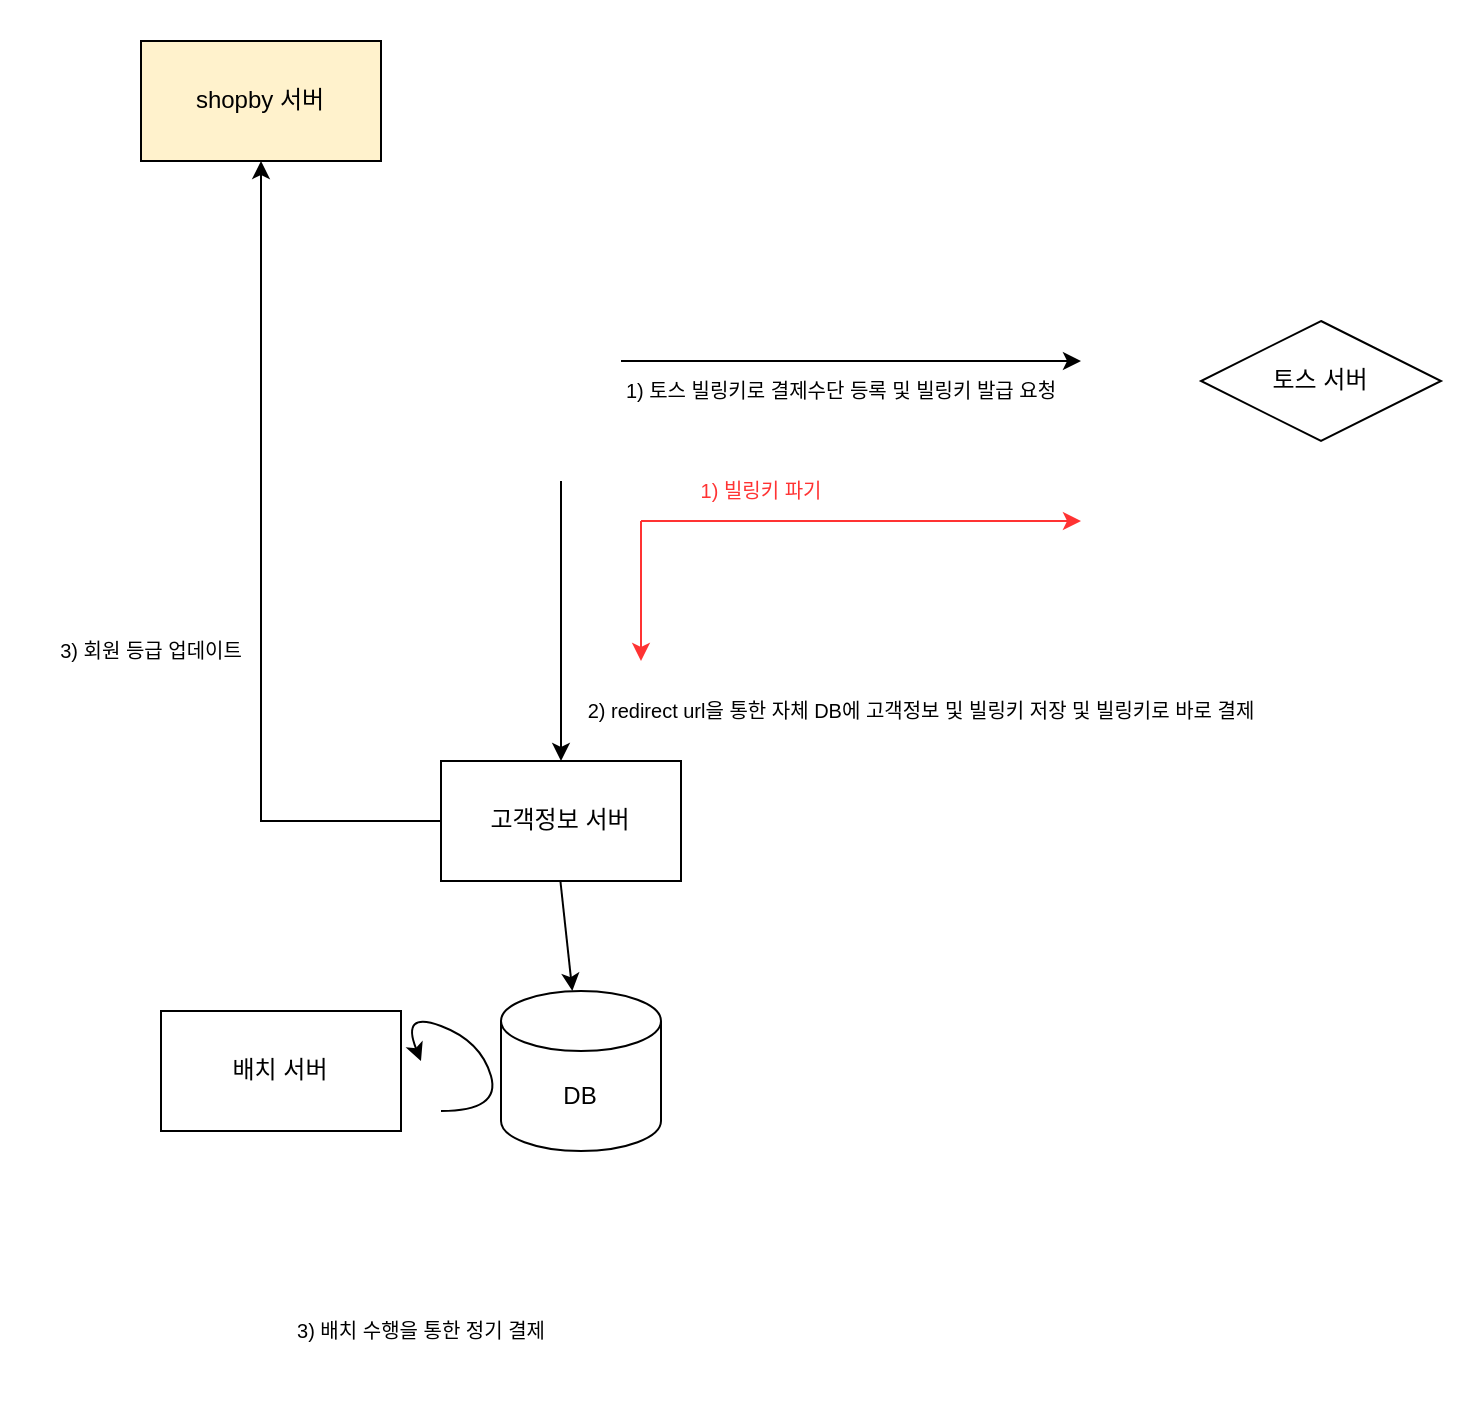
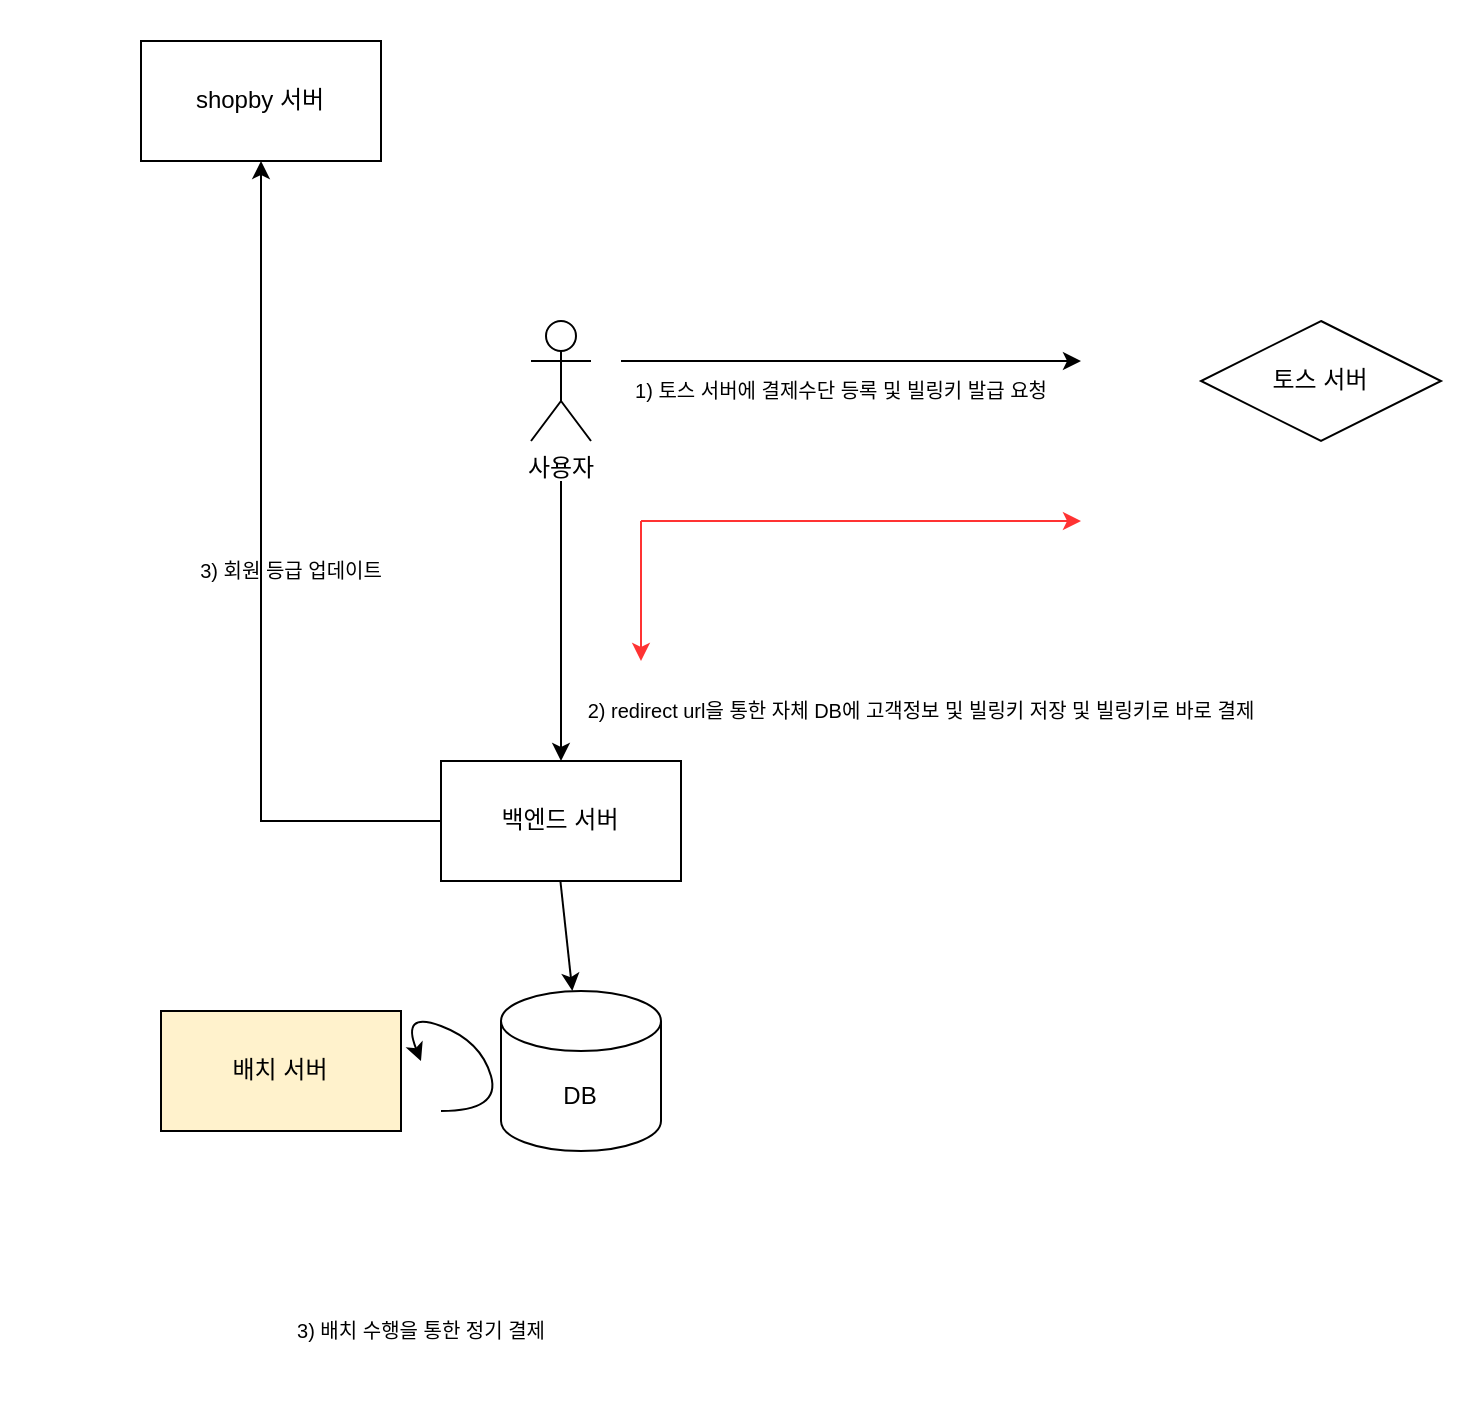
- <mxCell id="3" value="shopby 서버" style="rounded=0;whiteSpace=wrap;html=1;fillColor=#fff2cc;" vertex="1" parent="1"><mxGeometry x="70" y="20" width="120" height="60" as="geometry" /></mxCell>
+ <mxCell id="3" value="shopby 서버" style="rounded=0;whiteSpace=wrap;html=1;" vertex="1" parent="1"><mxGeometry x="70" y="20" width="120" height="60" as="geometry" /></mxCell>
+ <mxCell id="2" value="사용자" style="shape=umlActor;verticalLabelPosition=bottom;verticalAlign=top;html=1;outlineConnect=0;" vertex="1" parent="1"><mxGeometry x="265" y="160" width="30" height="60" as="geometry" /></mxCell>
- <mxCell id="7" value="&lt;font style=&quot;font-size: 10px;&quot;&gt;1) 토스 빌링키로 결제수단 등록 및 빌링키 발급 요청&lt;/font&gt;" style="text;html=1;align=center;verticalAlign=middle;resizable=0;points=[];autosize=1;strokeColor=none;fillColor=none;" vertex="1" parent="1"><mxGeometry x="310" y="180" width="220" height="30" as="geometry" /></mxCell>
+ <mxCell id="7" value="&lt;font style=&quot;font-size: 10px;&quot;&gt;1) 토스 서버에 결제수단 등록 및 빌링키 발급 요청&lt;/font&gt;" style="text;html=1;align=center;verticalAlign=middle;resizable=0;points=[];autosize=1;strokeColor=none;fillColor=none;" vertex="1" parent="1"><mxGeometry x="310" y="180" width="220" height="30" as="geometry" /></mxCell>
- <mxCell id="17" value="&lt;font color=&quot;#ff3333&quot; style=&quot;font-size: 10px;&quot;&gt;1) 빌링키 파기&lt;/font&gt;" style="text;html=1;align=center;verticalAlign=middle;resizable=0;points=[];autosize=1;strokeColor=none;fillColor=none;" vertex="1" parent="1"><mxGeometry x="340" y="230" width="80" height="30" as="geometry" /></mxCell>
- <mxCell id="11" value="&lt;span style=&quot;font-size: 10px;&quot;&gt;3) 회원 등급 업데이트&lt;/span&gt;" style="text;html=1;align=center;verticalAlign=middle;resizable=0;points=[];autosize=1;strokeColor=none;fillColor=none;" vertex="1" parent="1"><mxGeometry x="20" y="310" width="110" height="30" as="geometry" /></mxCell>
+ <mxCell id="11" value="&lt;span style=&quot;font-size: 10px;&quot;&gt;3) 회원 등급 업데이트&lt;/span&gt;" style="text;html=1;align=center;verticalAlign=middle;resizable=0;points=[];autosize=1;strokeColor=none;fillColor=none;" vertex="1" parent="1"><mxGeometry x="90" y="270" width="110" height="30" as="geometry" /></mxCell>
- <mxCell id="5" value="고객정보 서버" style="rounded=0;whiteSpace=wrap;html=1;" vertex="1" parent="1"><mxGeometry x="220" y="380" width="120" height="60" as="geometry" /></mxCell>
+ <mxCell id="5" value="백엔드 서버" style="rounded=0;whiteSpace=wrap;html=1;" vertex="1" parent="1"><mxGeometry x="220" y="380" width="120" height="60" as="geometry" /></mxCell>
- <mxCell id="12" value="배치 서버" style="rounded=0;whiteSpace=wrap;html=1;" vertex="1" parent="1"><mxGeometry x="80" y="505" width="120" height="60" as="geometry" /></mxCell>
+ <mxCell id="12" value="배치 서버" style="rounded=0;whiteSpace=wrap;html=1;fillColor=#fff2cc;" vertex="1" parent="1"><mxGeometry x="80" y="505" width="120" height="60" as="geometry" /></mxCell>
